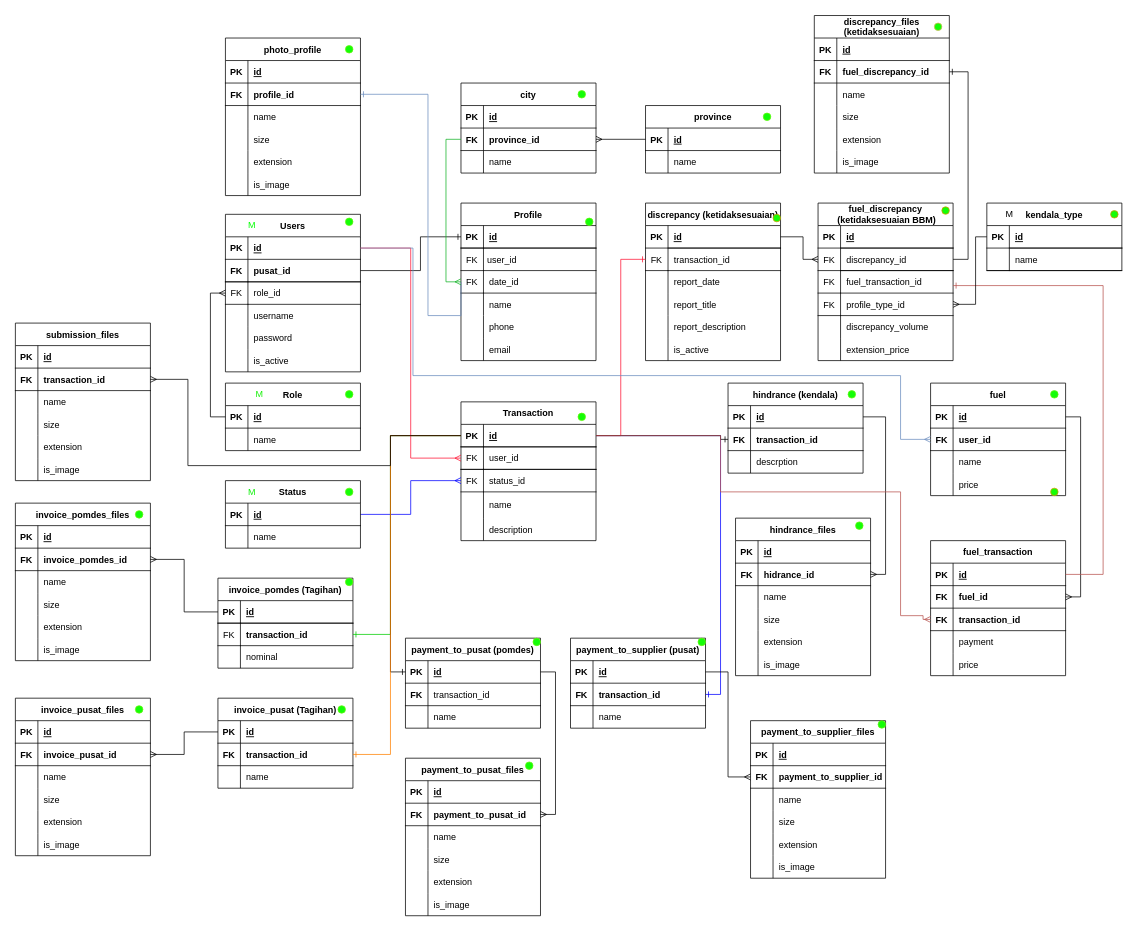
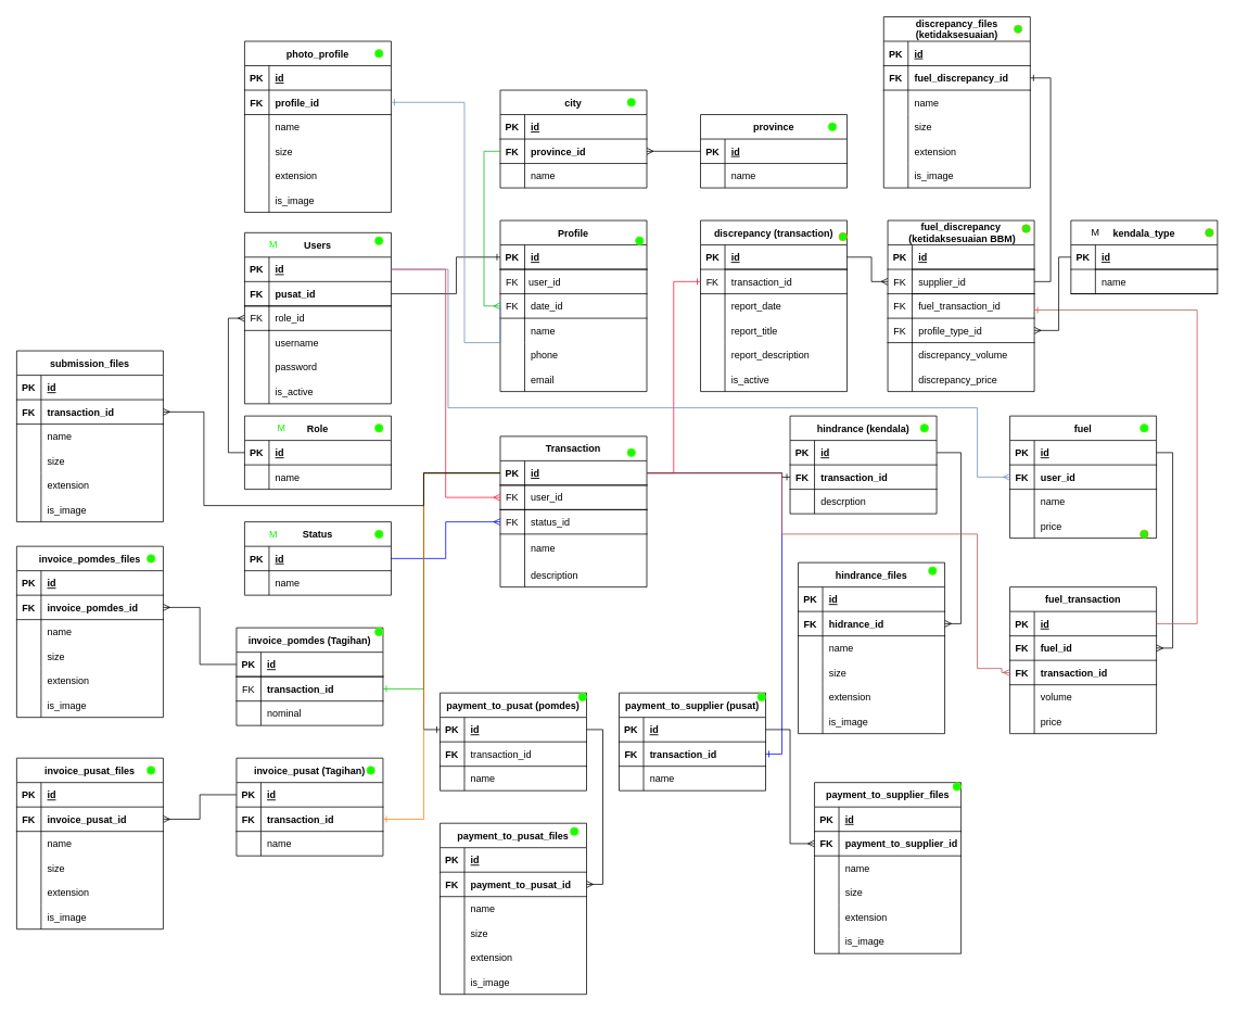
- <mxCell id="130" value="discrepancy (ketidaksesuaian)" style="shape=table;startSize=30;container=1;collapsible=1;childLayout=tableLayout;fixedRows=1;rowLines=0;fontStyle=1;align=center;resizeLast=1;" parent="1" vertex="1"><mxGeometry x="860" y="270" width="180" height="210" as="geometry" /></mxCell>
+ <mxCell id="130" value="discrepancy (transaction)" style="shape=table;startSize=30;container=1;collapsible=1;childLayout=tableLayout;fixedRows=1;rowLines=0;fontStyle=1;align=center;resizeLast=1;" parent="1" vertex="1"><mxGeometry x="860" y="270" width="180" height="210" as="geometry" /></mxCell>
- <mxCell id="367" value="discrepancy_id" style="shape=partialRectangle;connectable=0;fillColor=none;top=1;left=0;bottom=1;right=0;align=left;spacingLeft=6;overflow=hidden;" parent="365" vertex="1"><mxGeometry x="30" width="150" height="30" as="geometry"><mxRectangle width="150" height="30" as="alternateBounds" /></mxGeometry></mxCell>
+ <mxCell id="367" value="supplier_id" style="shape=partialRectangle;connectable=0;fillColor=none;top=1;left=0;bottom=1;right=0;align=left;spacingLeft=6;overflow=hidden;" parent="365" vertex="1"><mxGeometry x="30" width="150" height="30" as="geometry"><mxRectangle width="150" height="30" as="alternateBounds" /></mxGeometry></mxCell>
- <mxCell id="379" value="extension_price" style="shape=partialRectangle;connectable=0;fillColor=none;top=0;left=0;bottom=0;right=0;align=left;spacingLeft=6;overflow=hidden;" parent="377" vertex="1"><mxGeometry x="30" width="150" height="30" as="geometry"><mxRectangle width="150" height="30" as="alternateBounds" /></mxGeometry></mxCell>
+ <mxCell id="379" value="discrepancy_price" style="shape=partialRectangle;connectable=0;fillColor=none;top=0;left=0;bottom=0;right=0;align=left;spacingLeft=6;overflow=hidden;" parent="377" vertex="1"><mxGeometry x="30" width="150" height="30" as="geometry"><mxRectangle width="150" height="30" as="alternateBounds" /></mxGeometry></mxCell>
- <mxCell id="352" value="payment" style="shape=partialRectangle;connectable=0;fillColor=none;top=0;left=0;bottom=0;right=0;align=left;spacingLeft=6;overflow=hidden;" parent="350" vertex="1"><mxGeometry x="30" width="150" height="30" as="geometry"><mxRectangle width="150" height="30" as="alternateBounds" /></mxGeometry></mxCell>
+ <mxCell id="352" value="volume" style="shape=partialRectangle;connectable=0;fillColor=none;top=0;left=0;bottom=0;right=0;align=left;spacingLeft=6;overflow=hidden;" parent="350" vertex="1"><mxGeometry x="30" width="150" height="30" as="geometry"><mxRectangle width="150" height="30" as="alternateBounds" /></mxGeometry></mxCell>
